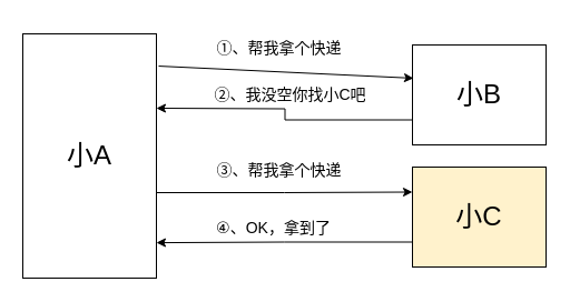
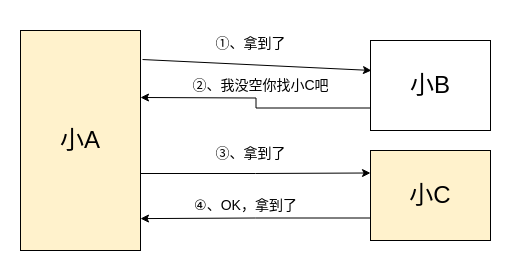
- <mxCell id="6" value="&lt;font style=&quot;font-size: 14px;&quot;&gt;①、帮我拿个快递&lt;/font&gt;" style="text;html=1;align=center;verticalAlign=middle;resizable=0;points=[];autosize=1;strokeColor=none;fillColor=none;fontSize=24;rounded=0;" vertex="1" parent="1"><mxGeometry x="180" y="20" width="140" height="40" as="geometry" /></mxCell>
+ <mxCell id="6" value="&lt;font style=&quot;font-size: 14px;&quot;&gt;①、拿到了&lt;/font&gt;" style="text;html=1;align=center;verticalAlign=middle;resizable=0;points=[];autosize=1;strokeColor=none;fillColor=none;fontSize=24;rounded=0;" vertex="1" parent="1"><mxGeometry x="180" y="20" width="140" height="40" as="geometry" /></mxCell>
- <mxCell id="3" value="&lt;font style=&quot;font-size: 24px;&quot;&gt;小A&lt;/font&gt;" style="rounded=0;whiteSpace=wrap;html=1;" vertex="1" parent="1"><mxGeometry x="20" y="30" width="120" height="220" as="geometry" /></mxCell>
+ <mxCell id="3" value="&lt;font style=&quot;font-size: 24px;&quot;&gt;小A&lt;/font&gt;" style="rounded=0;whiteSpace=wrap;html=1;fillColor=#fff2cc;" vertex="1" parent="1"><mxGeometry x="20" y="30" width="120" height="220" as="geometry" /></mxCell>
- <mxCell id="11" value="&lt;font style=&quot;font-size: 14px;&quot;&gt;③、帮我拿个快递&lt;/font&gt;" style="text;html=1;align=center;verticalAlign=middle;resizable=0;points=[];autosize=1;strokeColor=none;fillColor=none;fontSize=24;rounded=0;" vertex="1" parent="1"><mxGeometry x="180" y="130" width="140" height="40" as="geometry" /></mxCell>
+ <mxCell id="11" value="&lt;font style=&quot;font-size: 14px;&quot;&gt;③、拿到了&lt;/font&gt;" style="text;html=1;align=center;verticalAlign=middle;resizable=0;points=[];autosize=1;strokeColor=none;fillColor=none;fontSize=24;rounded=0;" vertex="1" parent="1"><mxGeometry x="180" y="130" width="140" height="40" as="geometry" /></mxCell>
